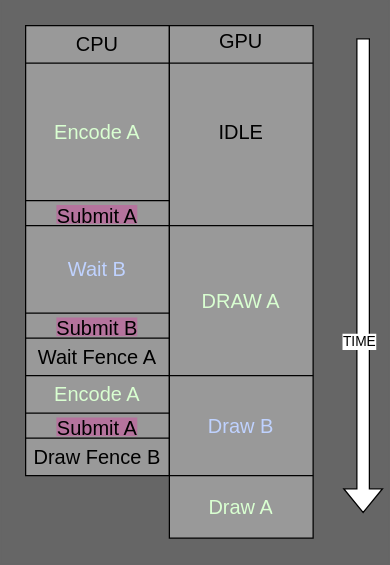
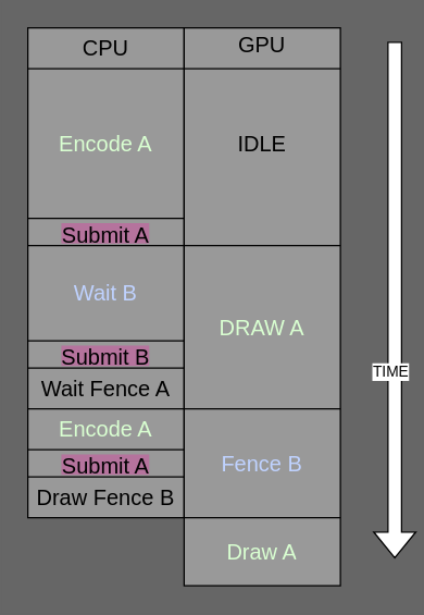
- <mxCell id="29" value="&lt;font color=&quot;#bfd2ff&quot;&gt;Draw B&lt;/font&gt;" style="shape=partialRectangle;html=1;whiteSpace=wrap;connectable=0;strokeColor=inherit;overflow=hidden;fillColor=none;top=0;left=0;bottom=0;right=0;pointerEvents=1;fontSize=16;" vertex="1" parent="28"><mxGeometry width="115" height="80" as="geometry"><mxRectangle width="115" height="80" as="alternateBounds" /></mxGeometry></mxCell>
+ <mxCell id="29" value="&lt;font color=&quot;#bfd2ff&quot;&gt;Fence B&lt;/font&gt;" style="shape=partialRectangle;html=1;whiteSpace=wrap;connectable=0;strokeColor=inherit;overflow=hidden;fillColor=none;top=0;left=0;bottom=0;right=0;pointerEvents=1;fontSize=16;" vertex="1" parent="28"><mxGeometry width="115" height="80" as="geometry"><mxRectangle width="115" height="80" as="alternateBounds" /></mxGeometry></mxCell>
